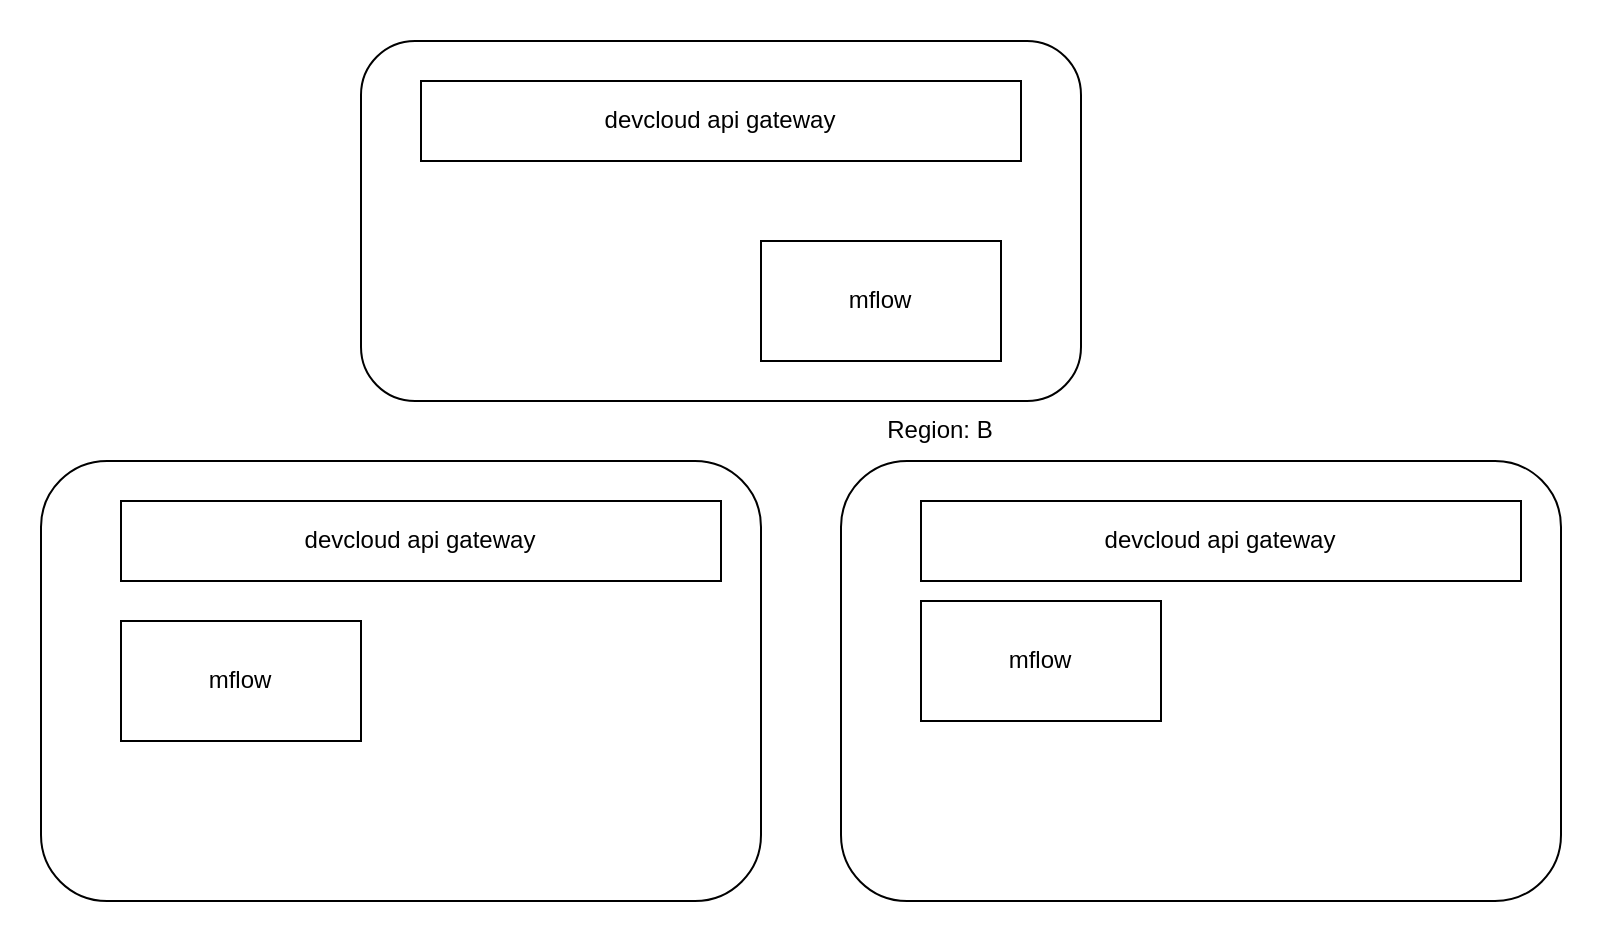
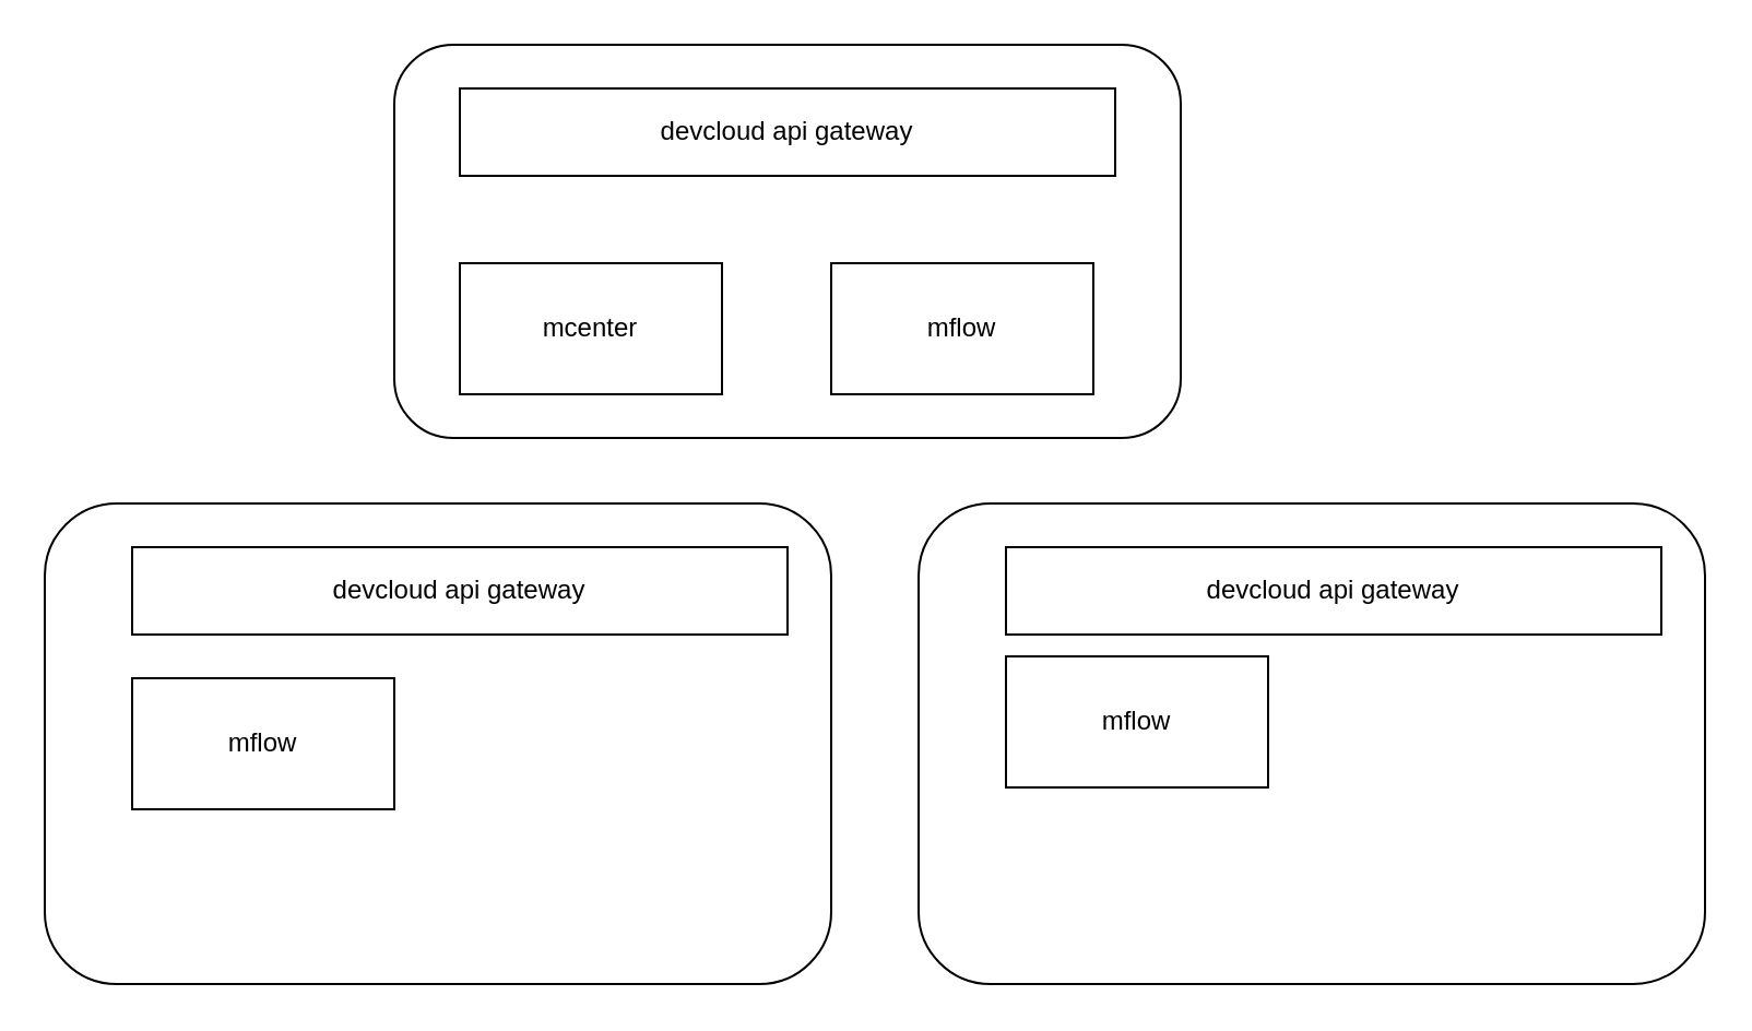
+ <mxCell id="3" value="mcenter" style="rounded=0;whiteSpace=wrap;html=1;" vertex="1" parent="1"><mxGeometry x="210" y="120" width="120" height="60" as="geometry" /></mxCell>
- <mxCell id="6" value="Region: B" style="text;html=1;strokeColor=none;fillColor=none;align=center;verticalAlign=middle;whiteSpace=wrap;rounded=0;" vertex="1" parent="1"><mxGeometry x="440" y="200" width="60" height="30" as="geometry" /></mxCell>
